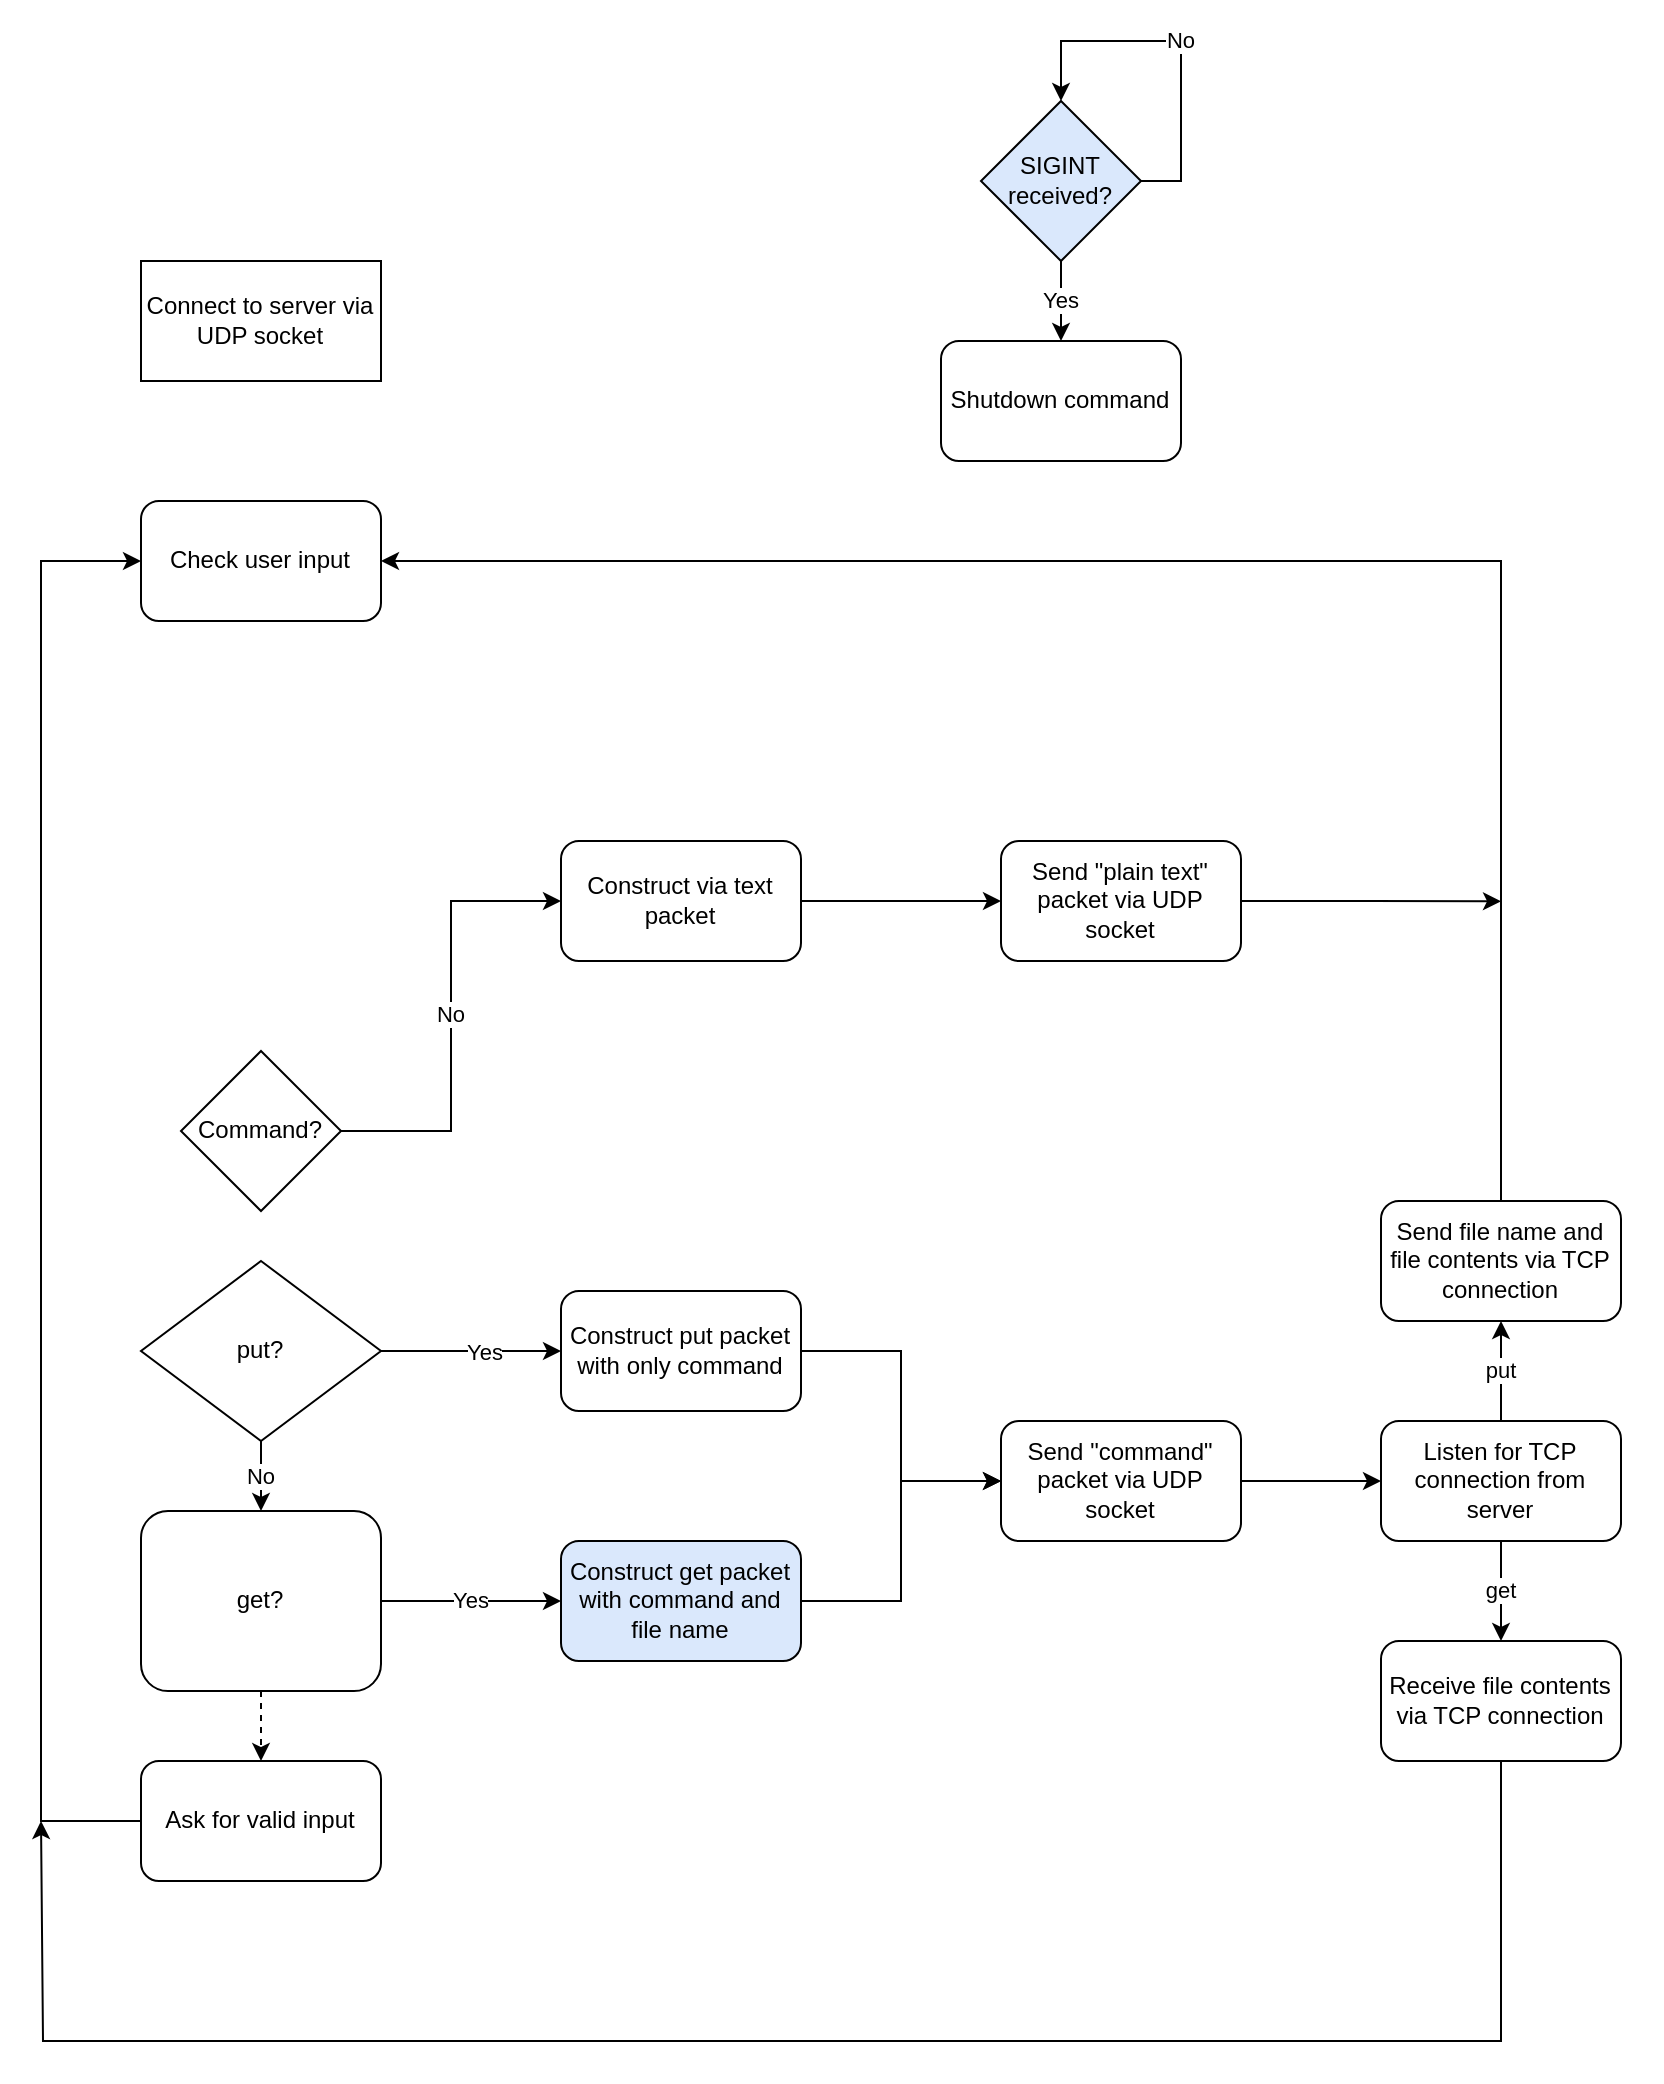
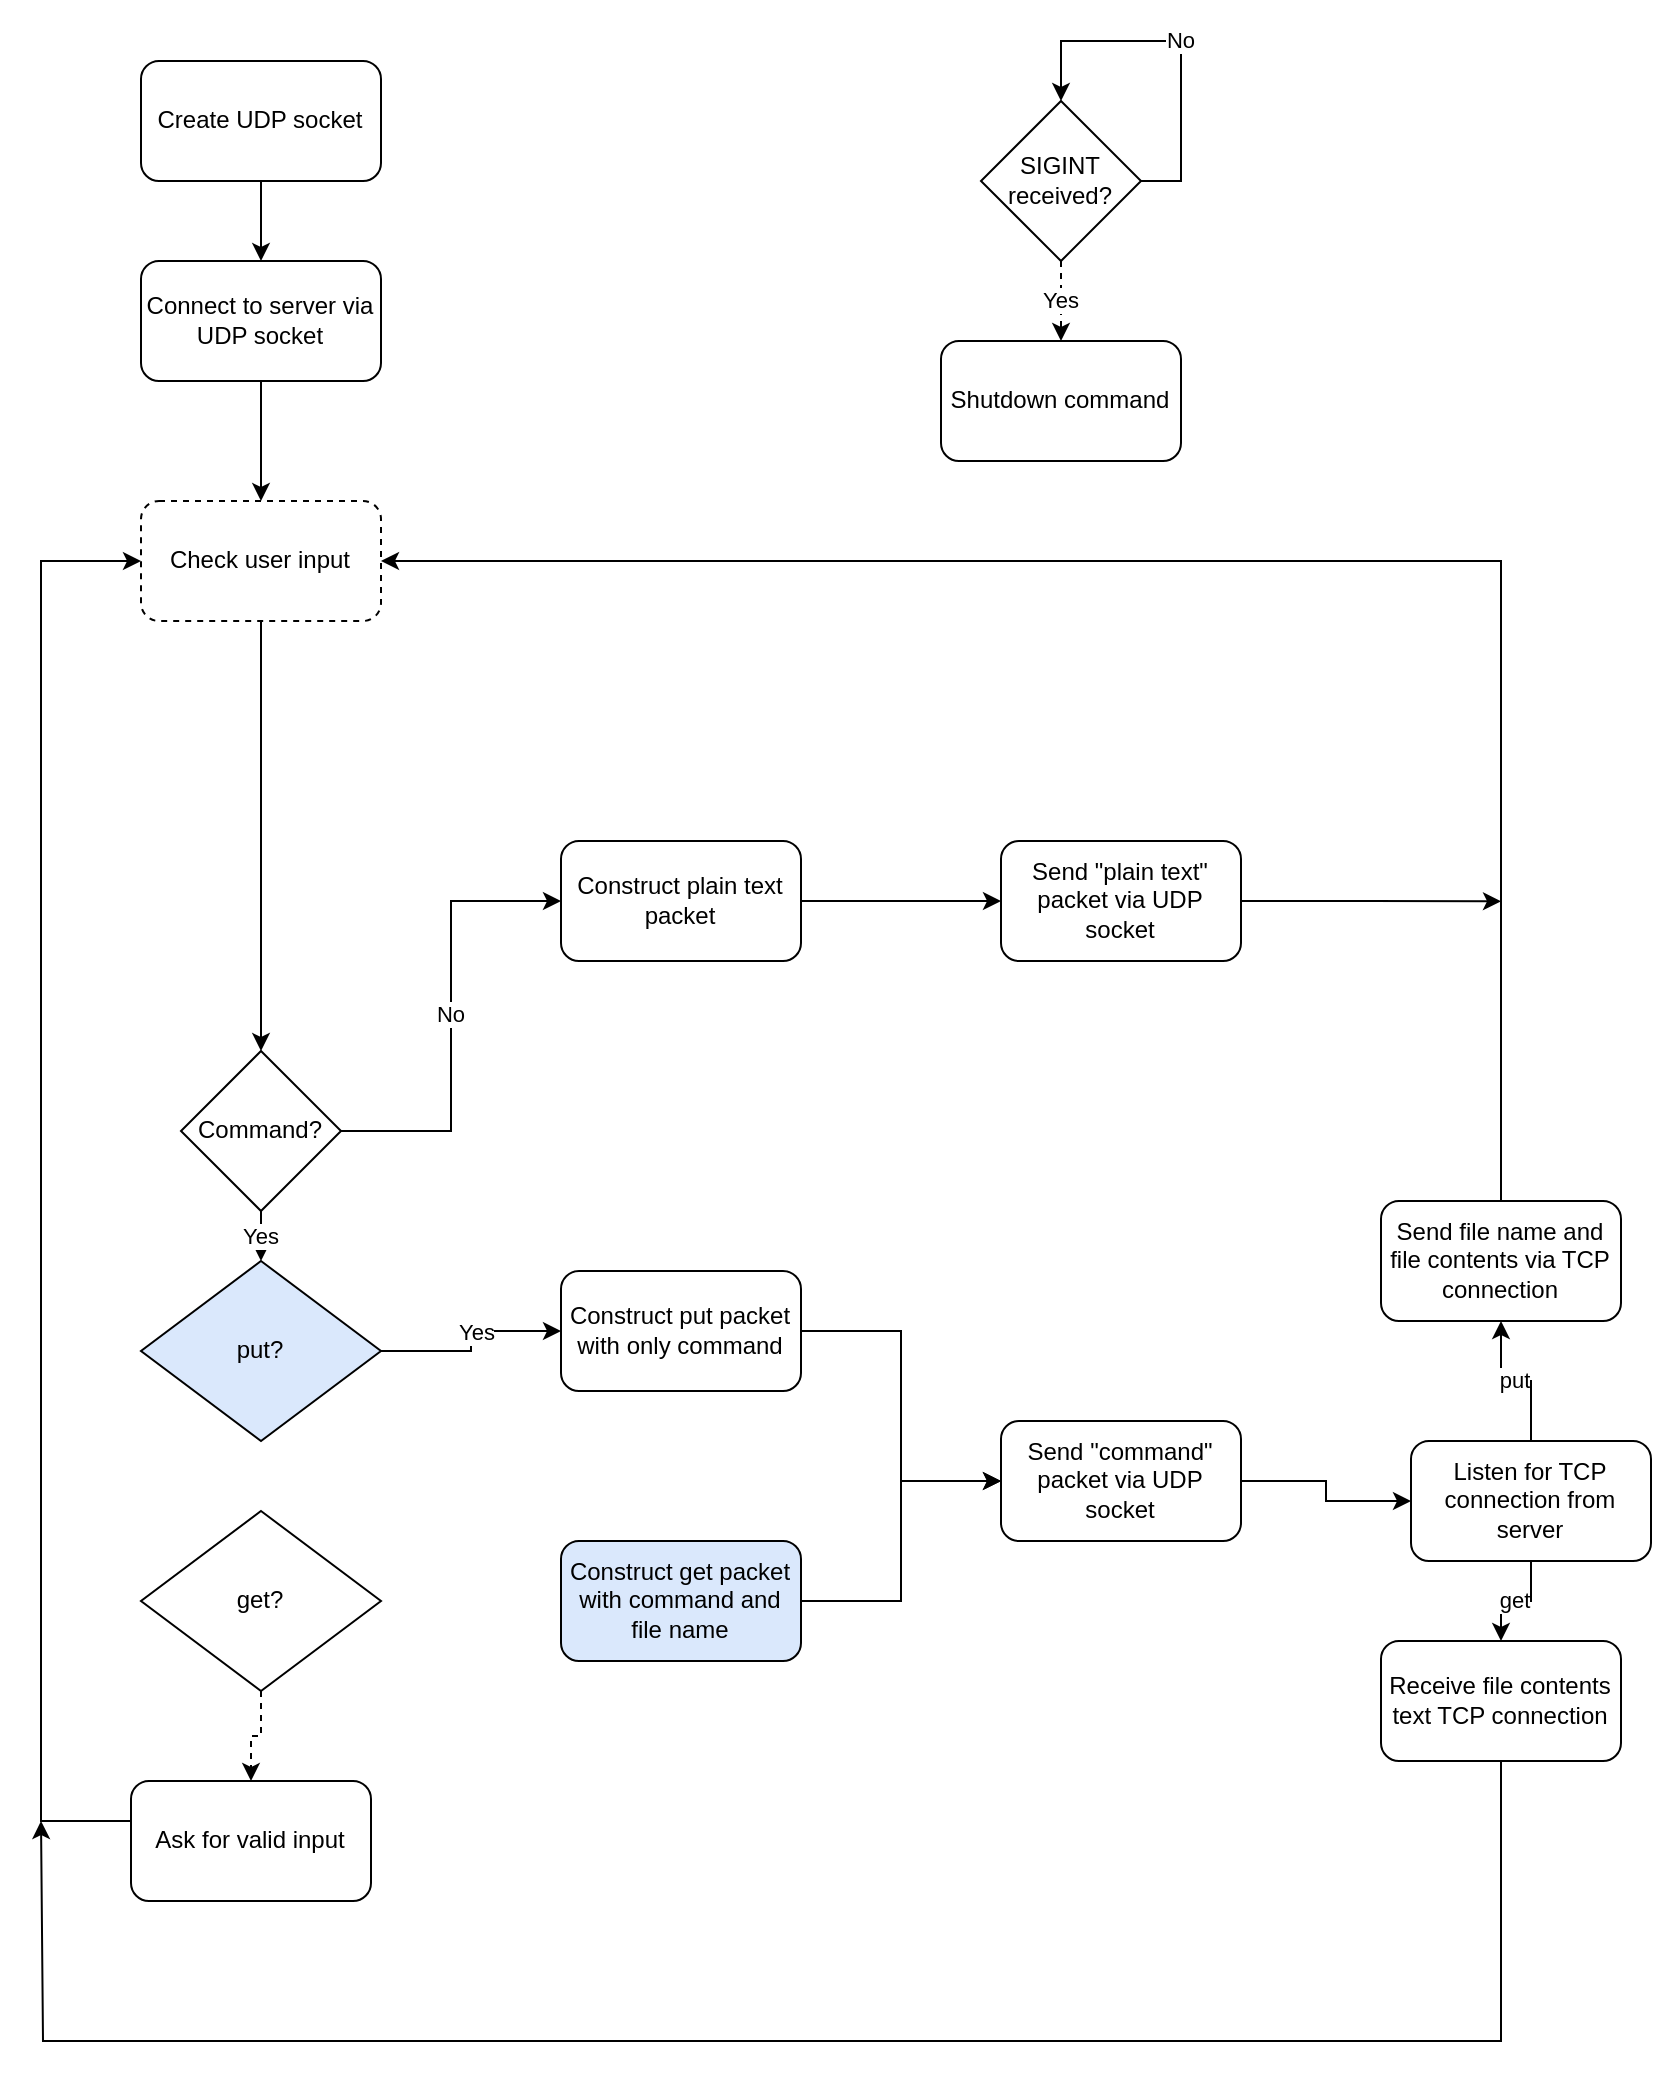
+ <mxCell id="3" value="Create UDP socket" style="rounded=1;whiteSpace=wrap;html=1;" parent="1" vertex="1"><mxGeometry x="70" y="30" width="120" height="60" as="geometry" /></mxCell>
- <mxCell id="38" value="SIGINT received?" style="rhombus;whiteSpace=wrap;html=1;fillColor=#dae8fc;" vertex="1" parent="1"><mxGeometry x="490" y="50" width="80" height="80" as="geometry" /></mxCell>
+ <mxCell id="38" value="SIGINT received?" style="rhombus;whiteSpace=wrap;html=1;" vertex="1" parent="1"><mxGeometry x="490" y="50" width="80" height="80" as="geometry" /></mxCell>
+ <mxCell id="2" style="edgeStyle=orthogonalEdgeStyle;rounded=0;orthogonalLoop=1;jettySize=auto;html=1;exitX=0.5;exitY=1;exitDx=0;exitDy=0;entryX=0.5;entryY=0;entryDx=0;entryDy=0;" parent="1" source="3" target="19" edge="1"><mxGeometry relative="1" as="geometry" /></mxCell>
- <mxCell id="37" value="Yes" style="edgeStyle=orthogonalEdgeStyle;rounded=0;orthogonalLoop=1;jettySize=auto;html=1;exitX=0.5;exitY=1;exitDx=0;exitDy=0;entryX=0.5;entryY=0;entryDx=0;entryDy=0;" edge="1" parent="1" source="38" target="40"><mxGeometry relative="1" as="geometry" /></mxCell>
+ <mxCell id="37" value="Yes" style="edgeStyle=orthogonalEdgeStyle;rounded=0;orthogonalLoop=1;jettySize=auto;html=1;exitX=0.5;exitY=1;exitDx=0;exitDy=0;entryX=0.5;entryY=0;entryDx=0;entryDy=0;dashed=1;" edge="1" parent="1" source="38" target="40"><mxGeometry relative="1" as="geometry" /></mxCell>
- <mxCell id="19" value="Connect to server via UDP socket" style="whiteSpace=wrap;html=1;rounded=0;" parent="1" vertex="1"><mxGeometry x="70" y="130" width="120" height="60" as="geometry" /></mxCell>
+ <mxCell id="19" value="Connect to server via UDP socket" style="rounded=1;whiteSpace=wrap;html=1;" parent="1" vertex="1"><mxGeometry x="70" y="130" width="120" height="60" as="geometry" /></mxCell>
+ <mxCell id="18" style="edgeStyle=orthogonalEdgeStyle;rounded=0;orthogonalLoop=1;jettySize=auto;html=1;exitX=0.5;exitY=1;exitDx=0;exitDy=0;entryX=0.5;entryY=0;entryDx=0;entryDy=0;" parent="1" source="19" target="5" edge="1"><mxGeometry relative="1" as="geometry" /></mxCell>
- <mxCell id="5" value="Check user input" style="rounded=1;whiteSpace=wrap;html=1;" parent="1" vertex="1"><mxGeometry x="70" y="250" width="120" height="60" as="geometry" /></mxCell>
+ <mxCell id="5" value="Check user input" style="rounded=1;whiteSpace=wrap;html=1;dashed=1;" parent="1" vertex="1"><mxGeometry x="70" y="250" width="120" height="60" as="geometry" /></mxCell>
+ <mxCell id="4" style="edgeStyle=orthogonalEdgeStyle;rounded=0;orthogonalLoop=1;jettySize=auto;html=1;exitX=0.5;exitY=1;exitDx=0;exitDy=0;entryX=0.5;entryY=0;entryDx=0;entryDy=0;" parent="1" source="5" target="17" edge="1"><mxGeometry relative="1" as="geometry" /></mxCell>
- <mxCell id="34" value="Construct via text packet" style="rounded=1;whiteSpace=wrap;html=1;" parent="1" vertex="1"><mxGeometry x="280" y="420" width="120" height="60" as="geometry" /></mxCell>
+ <mxCell id="34" value="Construct plain text packet" style="rounded=1;whiteSpace=wrap;html=1;" parent="1" vertex="1"><mxGeometry x="280" y="420" width="120" height="60" as="geometry" /></mxCell>
+ <mxCell id="15" value="Yes" style="edgeStyle=orthogonalEdgeStyle;rounded=0;orthogonalLoop=1;jettySize=auto;html=1;exitX=0.5;exitY=1;exitDx=0;exitDy=0;entryX=0.5;entryY=0;entryDx=0;entryDy=0;" parent="1" source="17" target="9" edge="1"><mxGeometry relative="1" as="geometry" /></mxCell>
- <mxCell id="9" value="put?" style="rhombus;whiteSpace=wrap;html=1;" parent="1" vertex="1"><mxGeometry x="70" y="630" width="120" height="90" as="geometry" /></mxCell>
+ <mxCell id="9" value="put?" style="rhombus;whiteSpace=wrap;html=1;fillColor=#dae8fc;" parent="1" vertex="1"><mxGeometry x="70" y="630" width="120" height="90" as="geometry" /></mxCell>
- <mxCell id="21" value="Construct put packet with only command" style="rounded=1;whiteSpace=wrap;html=1;" parent="1" vertex="1"><mxGeometry x="280" y="645" width="120" height="60" as="geometry" /></mxCell>
+ <mxCell id="21" value="Construct put packet with only command" style="rounded=1;whiteSpace=wrap;html=1;" parent="1" vertex="1"><mxGeometry x="280" y="635" width="120" height="60" as="geometry" /></mxCell>
- <mxCell id="8" value="No" style="edgeStyle=orthogonalEdgeStyle;rounded=0;orthogonalLoop=1;jettySize=auto;html=1;exitX=0.5;exitY=1;exitDx=0;exitDy=0;entryX=0.5;entryY=0;entryDx=0;entryDy=0;" parent="1" source="9" target="12" edge="1"><mxGeometry relative="1" as="geometry" /></mxCell>
- <mxCell id="26" value="Listen for TCP connection from server" style="rounded=1;whiteSpace=wrap;html=1;" parent="1" vertex="1"><mxGeometry x="690" y="710" width="120" height="60" as="geometry" /></mxCell>
+ <mxCell id="26" value="Listen for TCP connection from server" style="rounded=1;whiteSpace=wrap;html=1;" parent="1" vertex="1"><mxGeometry x="705" y="720" width="120" height="60" as="geometry" /></mxCell>
- <mxCell id="12" value="get?" style="whiteSpace=wrap;html=1;rounded=1;" parent="1" vertex="1"><mxGeometry x="70" y="755" width="120" height="90" as="geometry" /></mxCell>
+ <mxCell id="12" value="get?" style="rhombus;whiteSpace=wrap;html=1;" parent="1" vertex="1"><mxGeometry x="70" y="755" width="120" height="90" as="geometry" /></mxCell>
- <mxCell id="10" value="Yes" style="edgeStyle=orthogonalEdgeStyle;rounded=0;orthogonalLoop=1;jettySize=auto;html=1;exitX=1;exitY=0.5;exitDx=0;exitDy=0;entryX=0;entryY=0.5;entryDx=0;entryDy=0;" parent="1" source="12" target="23" edge="1"><mxGeometry relative="1" as="geometry"><mxPoint x="280" y="800" as="targetPoint" /></mxGeometry></mxCell>
- <mxCell id="32" value="Receive file contents via TCP connection" style="rounded=1;whiteSpace=wrap;html=1;" parent="1" vertex="1"><mxGeometry x="690" y="820" width="120" height="60" as="geometry" /></mxCell>
+ <mxCell id="32" value="Receive file contents text TCP connection" style="rounded=1;whiteSpace=wrap;html=1;" parent="1" vertex="1"><mxGeometry x="690" y="820" width="120" height="60" as="geometry" /></mxCell>
- <mxCell id="14" value="Ask for valid input" style="rounded=1;whiteSpace=wrap;html=1;" parent="1" vertex="1"><mxGeometry x="70" y="880" width="120" height="60" as="geometry" /></mxCell>
+ <mxCell id="14" value="Ask for valid input" style="rounded=1;whiteSpace=wrap;html=1;" parent="1" vertex="1"><mxGeometry x="65" y="890" width="120" height="60" as="geometry" /></mxCell>
